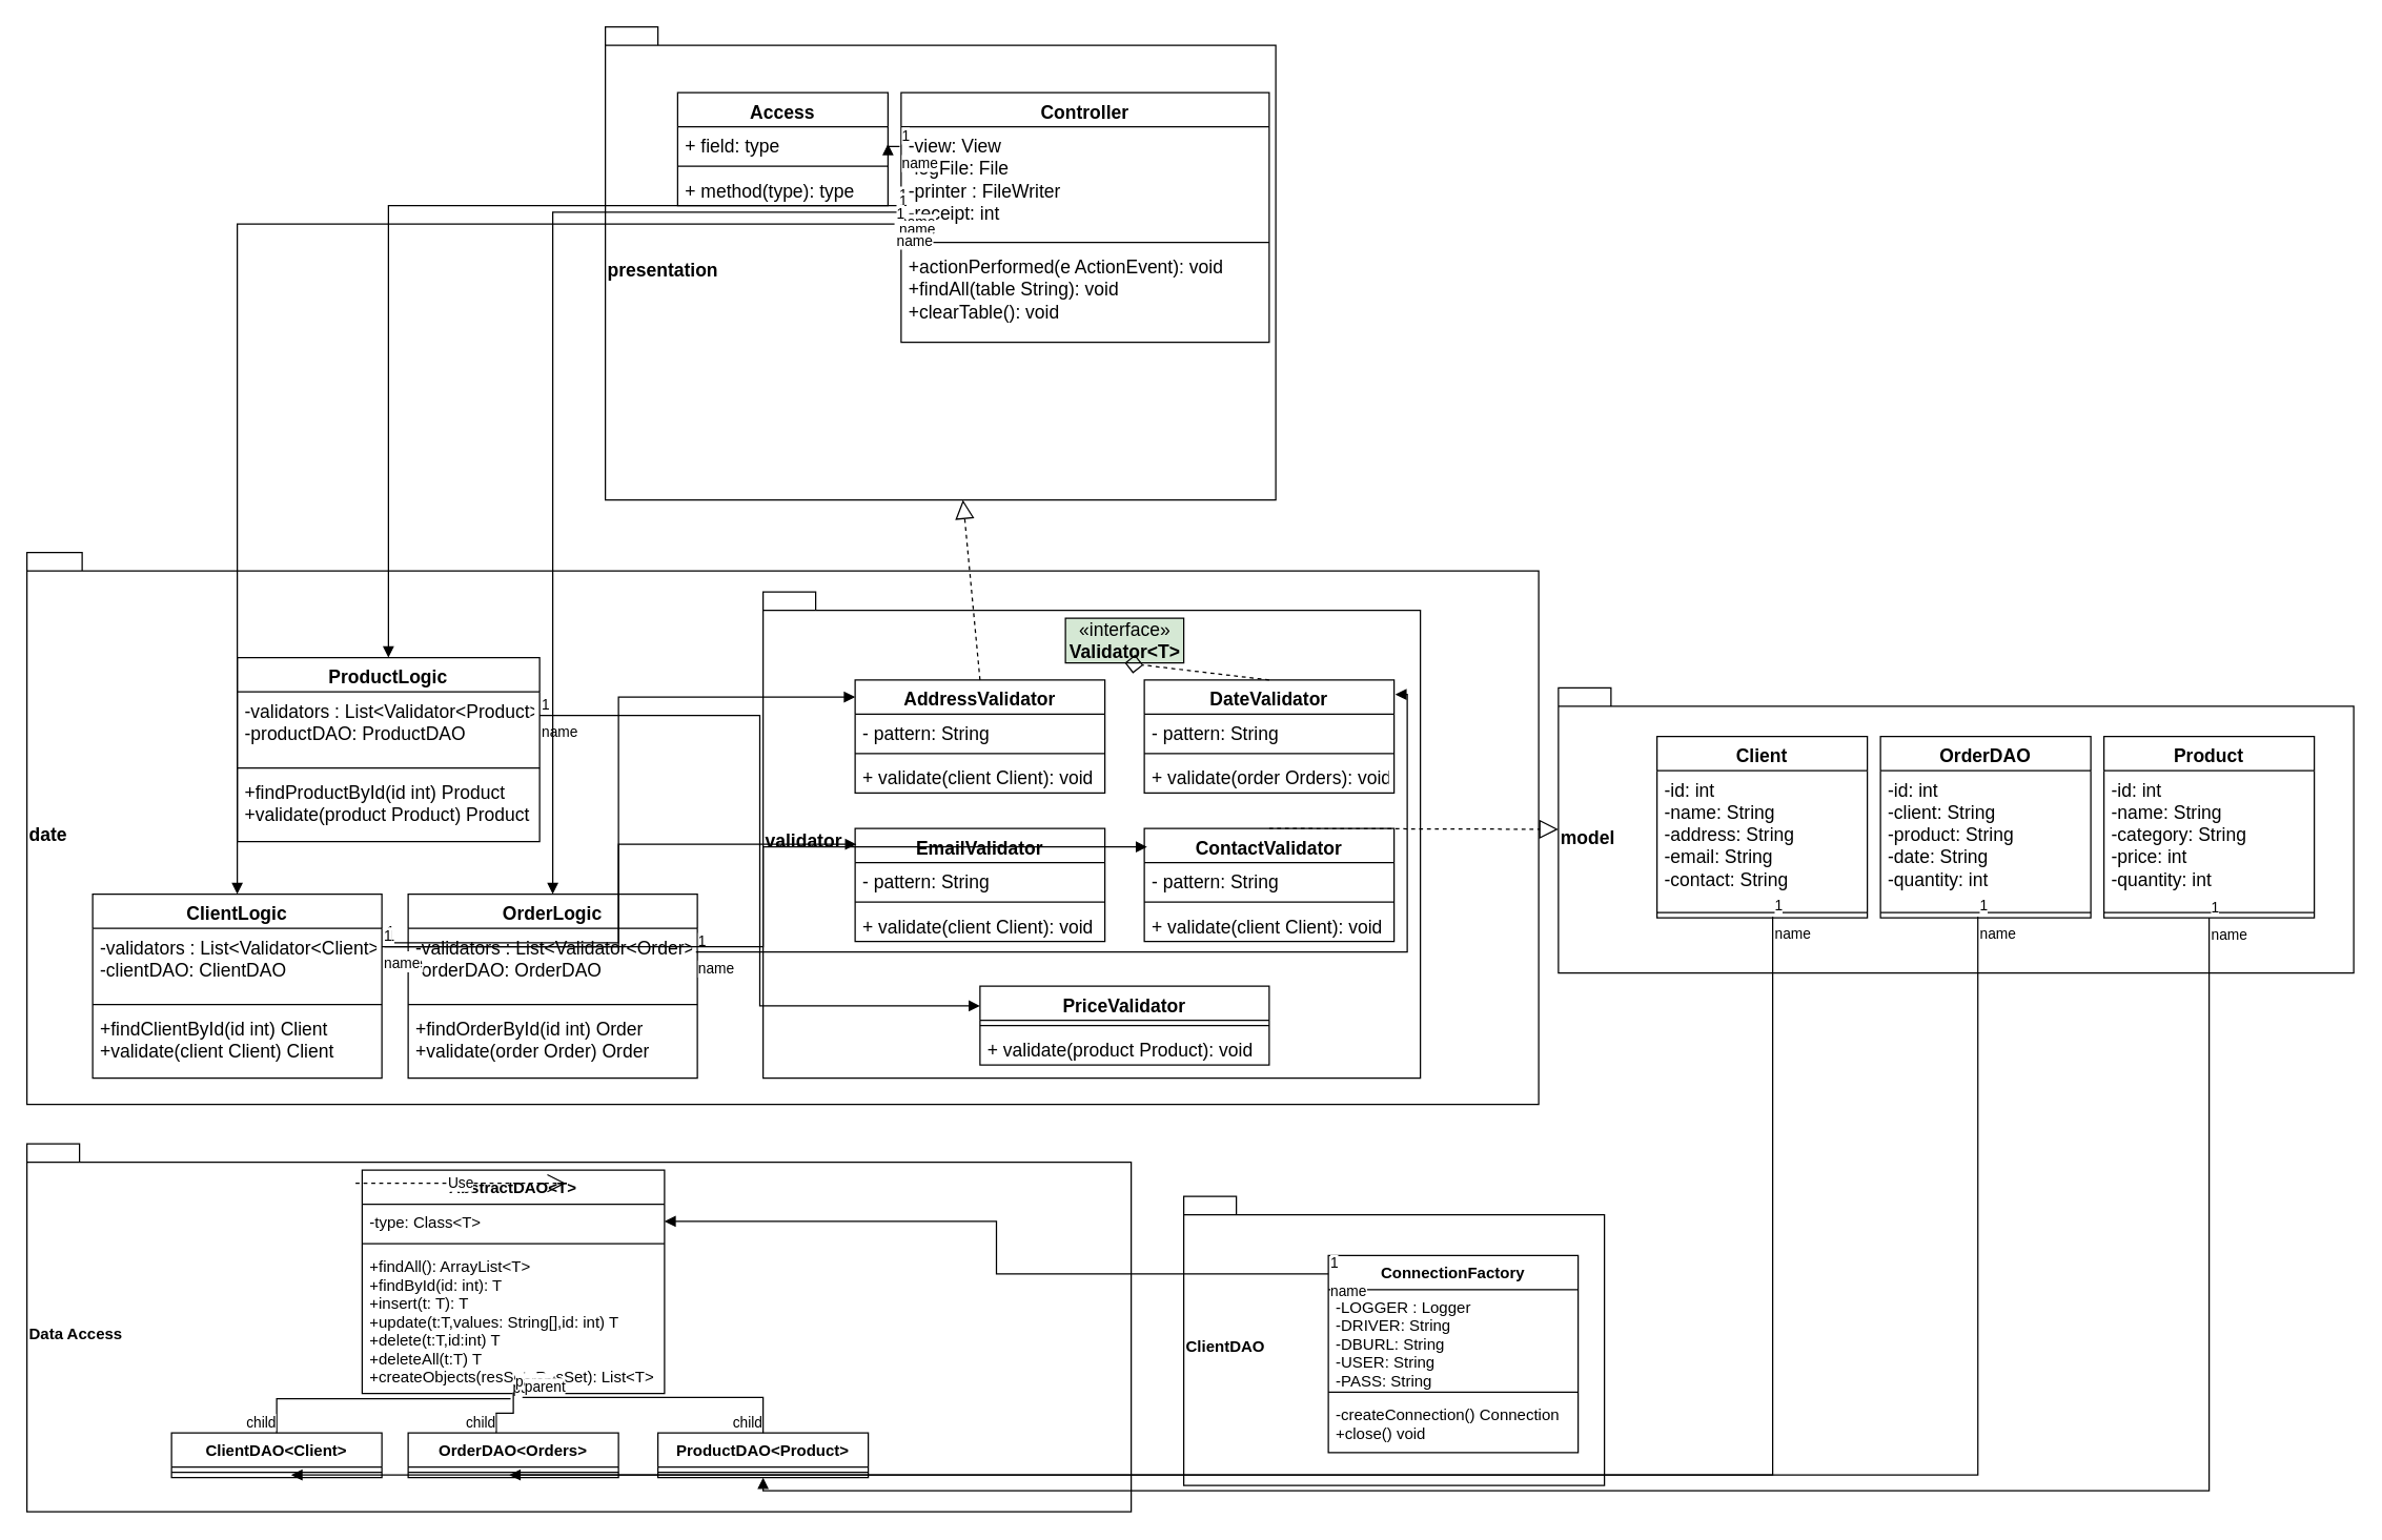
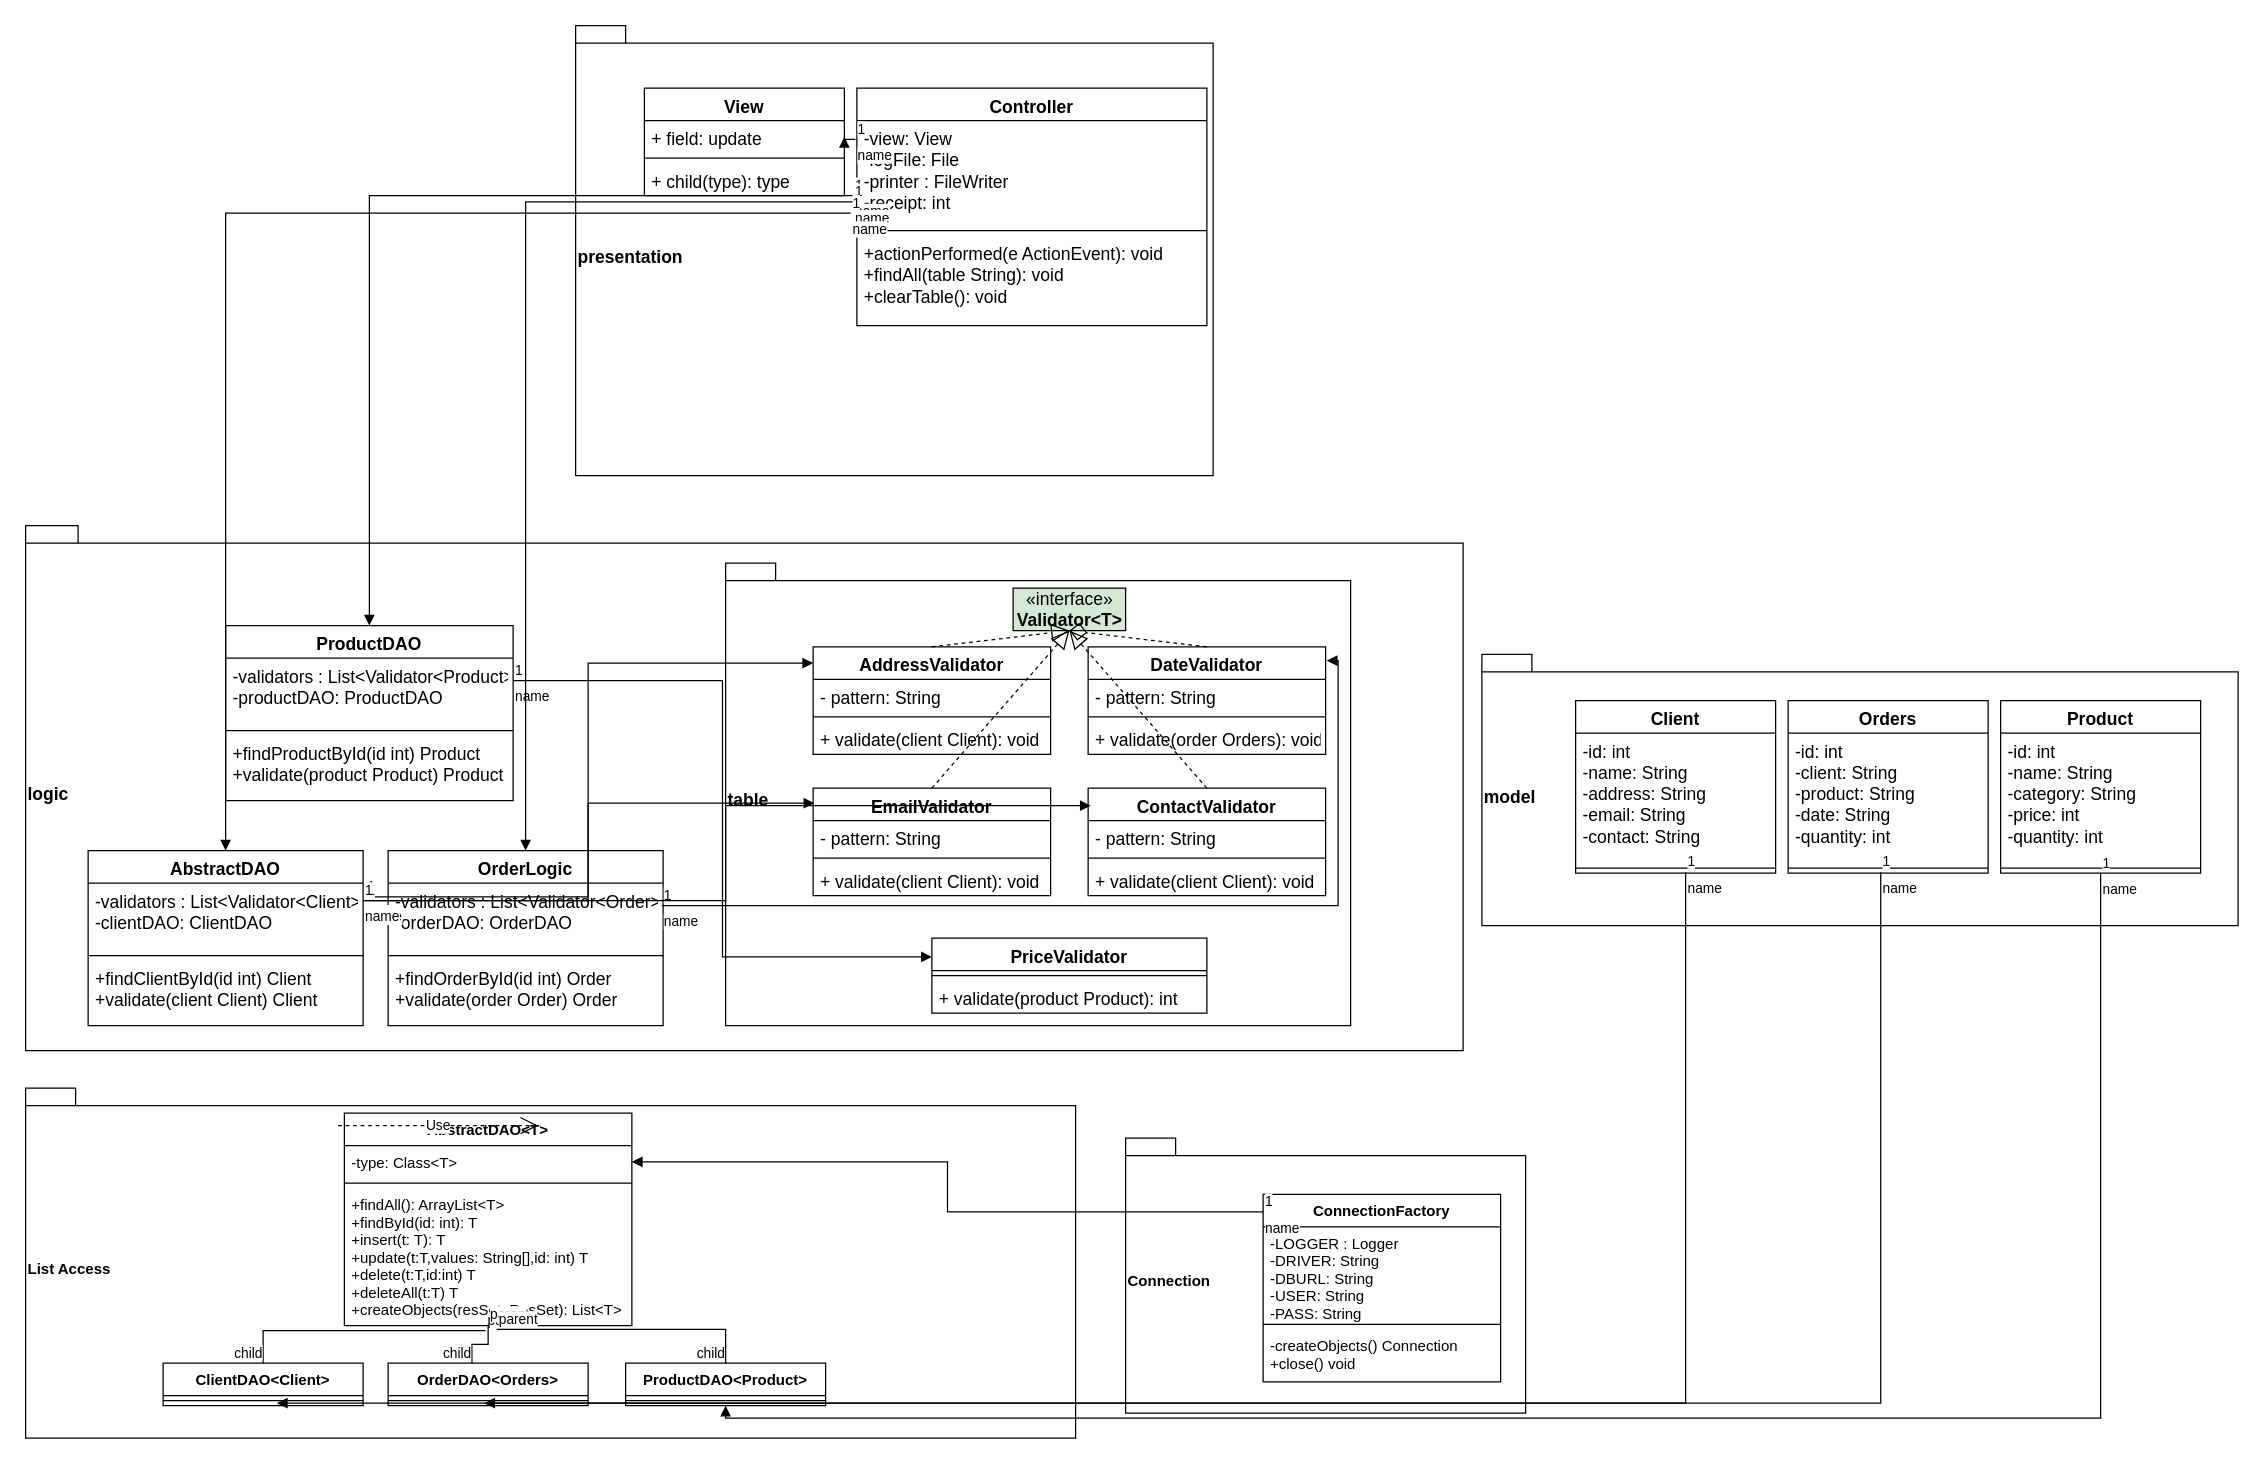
- <mxCell id="4" value="Access" style="swimlane;fontStyle=1;align=center;verticalAlign=top;childLayout=stackLayout;horizontal=1;startSize=26;horizontalStack=0;resizeParent=1;resizeParentMax=0;resizeLast=0;collapsible=1;marginBottom=0;fontSize=14;" parent="1" vertex="1"><mxGeometry x="515" y="70" width="160" height="86" as="geometry" /></mxCell>
+ <mxCell id="4" value="View" style="swimlane;fontStyle=1;align=center;verticalAlign=top;childLayout=stackLayout;horizontal=1;startSize=26;horizontalStack=0;resizeParent=1;resizeParentMax=0;resizeLast=0;collapsible=1;marginBottom=0;fontSize=14;" parent="1" vertex="1"><mxGeometry x="515" y="70" width="160" height="86" as="geometry" /></mxCell>
- <mxCell id="5" value="+ field: type" style="text;strokeColor=none;fillColor=none;align=left;verticalAlign=top;spacingLeft=4;spacingRight=4;overflow=hidden;rotatable=0;points=[[0,0.5],[1,0.5]];portConstraint=eastwest;fontSize=14;" parent="4" vertex="1"><mxGeometry y="26" width="160" height="26" as="geometry" /></mxCell>
+ <mxCell id="5" value="+ field: update" style="text;strokeColor=none;fillColor=none;align=left;verticalAlign=top;spacingLeft=4;spacingRight=4;overflow=hidden;rotatable=0;points=[[0,0.5],[1,0.5]];portConstraint=eastwest;fontSize=14;" parent="4" vertex="1"><mxGeometry y="26" width="160" height="26" as="geometry" /></mxCell>
- <mxCell id="7" value="+ method(type): type" style="text;strokeColor=none;fillColor=none;align=left;verticalAlign=top;spacingLeft=4;spacingRight=4;overflow=hidden;rotatable=0;points=[[0,0.5],[1,0.5]];portConstraint=eastwest;fontSize=14;" parent="4" vertex="1"><mxGeometry y="60" width="160" height="26" as="geometry" /></mxCell>
+ <mxCell id="7" value="+ child(type): type" style="text;strokeColor=none;fillColor=none;align=left;verticalAlign=top;spacingLeft=4;spacingRight=4;overflow=hidden;rotatable=0;points=[[0,0.5],[1,0.5]];portConstraint=eastwest;fontSize=14;" parent="4" vertex="1"><mxGeometry y="60" width="160" height="26" as="geometry" /></mxCell>
- <mxCell id="47" value="" style="endArrow=block;dashed=1;endFill=0;endSize=12;html=1;rounded=0;fontSize=14;exitX=0.5;exitY=0;exitDx=0;exitDy=0;" parent="1" source="28" target="3" edge="1"><mxGeometry width="160" relative="1" as="geometry"><mxPoint x="730" y="810" as="sourcePoint" /><mxPoint x="890" y="810" as="targetPoint" /></mxGeometry></mxCell>
+ <mxCell id="47" value="" style="endArrow=block;dashed=1;endFill=0;endSize=12;html=1;rounded=0;fontSize=14;exitX=0.5;exitY=0;exitDx=0;exitDy=0;entryX=0.5;entryY=1;entryDx=0;entryDy=0;" parent="1" source="28" target="27" edge="1"><mxGeometry width="160" relative="1" as="geometry"><mxPoint x="730" y="810" as="sourcePoint" /><mxPoint x="890" y="810" as="targetPoint" /></mxGeometry></mxCell>
- <mxCell id="80" value="ProductLogic" style="swimlane;fontStyle=1;align=center;verticalAlign=top;childLayout=stackLayout;horizontal=1;startSize=26;horizontalStack=0;resizeParent=1;resizeParentMax=0;resizeLast=0;collapsible=1;marginBottom=0;fontSize=14;" vertex="1" parent="1"><mxGeometry x="180" y="500" width="230" height="140" as="geometry" /></mxCell>
+ <mxCell id="80" value="ProductDAO" style="swimlane;fontStyle=1;align=center;verticalAlign=top;childLayout=stackLayout;horizontal=1;startSize=26;horizontalStack=0;resizeParent=1;resizeParentMax=0;resizeLast=0;collapsible=1;marginBottom=0;fontSize=14;" vertex="1" parent="1"><mxGeometry x="180" y="500" width="230" height="140" as="geometry" /></mxCell>
+ <mxCell id="48" value="" style="endArrow=block;dashed=1;endFill=0;endSize=12;html=1;rounded=0;fontSize=14;exitX=0.5;exitY=0;exitDx=0;exitDy=0;entryX=0.5;entryY=1;entryDx=0;entryDy=0;" parent="1" source="39" target="27" edge="1"><mxGeometry width="160" relative="1" as="geometry"><mxPoint x="730" y="810" as="sourcePoint" /><mxPoint x="890" y="810" as="targetPoint" /></mxGeometry></mxCell>
- <mxCell id="20" value="OrderDAO" style="swimlane;fontStyle=1;align=center;verticalAlign=top;childLayout=stackLayout;horizontal=1;startSize=26;horizontalStack=0;resizeParent=1;resizeParentMax=0;resizeLast=0;collapsible=1;marginBottom=0;fontSize=14;" parent="1" vertex="1"><mxGeometry x="1430" y="560" width="160" height="138" as="geometry" /></mxCell>
+ <mxCell id="20" value="Orders" style="swimlane;fontStyle=1;align=center;verticalAlign=top;childLayout=stackLayout;horizontal=1;startSize=26;horizontalStack=0;resizeParent=1;resizeParentMax=0;resizeLast=0;collapsible=1;marginBottom=0;fontSize=14;" parent="1" vertex="1"><mxGeometry x="1430" y="560" width="160" height="138" as="geometry" /></mxCell>
- <mxCell id="50" value="" style="endArrow=block;dashed=1;endFill=0;endSize=12;html=1;rounded=0;fontSize=14;exitX=0.5;exitY=0;exitDx=0;exitDy=0;" parent="1" source="43" target="2" edge="1"><mxGeometry width="160" relative="1" as="geometry"><mxPoint x="730" y="810" as="sourcePoint" /><mxPoint x="890" y="810" as="targetPoint" /></mxGeometry></mxCell>
+ <mxCell id="50" value="" style="endArrow=block;dashed=1;endFill=0;endSize=12;html=1;rounded=0;fontSize=14;exitX=0.5;exitY=0;exitDx=0;exitDy=0;entryX=0.5;entryY=1;entryDx=0;entryDy=0;" parent="1" source="43" target="27" edge="1"><mxGeometry width="160" relative="1" as="geometry"><mxPoint x="730" y="810" as="sourcePoint" /><mxPoint x="890" y="810" as="targetPoint" /></mxGeometry></mxCell>
- <mxCell id="12" value="date" style="shape=folder;fontStyle=1;spacingTop=10;tabWidth=40;tabHeight=14;tabPosition=left;html=1;fontSize=14;align=left;" parent="1" vertex="1"><mxGeometry x="20" y="420" width="1150" height="420" as="geometry" /></mxCell>
+ <mxCell id="12" value="logic" style="shape=folder;fontStyle=1;spacingTop=10;tabWidth=40;tabHeight=14;tabPosition=left;html=1;fontSize=14;align=left;" parent="1" vertex="1"><mxGeometry x="20" y="420" width="1150" height="420" as="geometry" /></mxCell>
- <mxCell id="26" value="validator" style="shape=folder;fontStyle=1;spacingTop=10;tabWidth=40;tabHeight=14;tabPosition=left;html=1;fontSize=14;align=left;" parent="1" vertex="1"><mxGeometry x="580" y="450" width="500" height="370" as="geometry" /></mxCell>
+ <mxCell id="26" value="table" style="shape=folder;fontStyle=1;spacingTop=10;tabWidth=40;tabHeight=14;tabPosition=left;html=1;fontSize=14;align=left;" parent="1" vertex="1"><mxGeometry x="580" y="450" width="500" height="370" as="geometry" /></mxCell>
- <mxCell id="13" value="ClientLogic" style="swimlane;fontStyle=1;align=center;verticalAlign=top;childLayout=stackLayout;horizontal=1;startSize=26;horizontalStack=0;resizeParent=1;resizeParentMax=0;resizeLast=0;collapsible=1;marginBottom=0;fontSize=14;" parent="1" vertex="1"><mxGeometry x="70" y="680" width="220" height="140" as="geometry" /></mxCell>
+ <mxCell id="13" value="AbstractDAO" style="swimlane;fontStyle=1;align=center;verticalAlign=top;childLayout=stackLayout;horizontal=1;startSize=26;horizontalStack=0;resizeParent=1;resizeParentMax=0;resizeLast=0;collapsible=1;marginBottom=0;fontSize=14;" parent="1" vertex="1"><mxGeometry x="70" y="680" width="220" height="140" as="geometry" /></mxCell>
- <mxCell id="34" value="+ validate(product Product): void" style="text;strokeColor=none;fillColor=none;align=left;verticalAlign=top;spacingLeft=4;spacingRight=4;overflow=hidden;rotatable=0;points=[[0,0.5],[1,0.5]];portConstraint=eastwest;fontSize=14;" parent="32" vertex="1"><mxGeometry y="34" width="220" height="26" as="geometry" /></mxCell>
+ <mxCell id="34" value="+ validate(product Product): int" style="text;strokeColor=none;fillColor=none;align=left;verticalAlign=top;spacingLeft=4;spacingRight=4;overflow=hidden;rotatable=0;points=[[0,0.5],[1,0.5]];portConstraint=eastwest;fontSize=14;" parent="32" vertex="1"><mxGeometry y="34" width="220" height="26" as="geometry" /></mxCell>
- <mxCell id="51" value="Data Access" style="shape=folder;fontStyle=1;spacingTop=10;tabWidth=40;tabHeight=14;tabPosition=left;html=1;align=left;" vertex="1" parent="1"><mxGeometry x="20" y="870" width="840" height="280" as="geometry" /></mxCell>
+ <mxCell id="51" value="List Access" style="shape=folder;fontStyle=1;spacingTop=10;tabWidth=40;tabHeight=14;tabPosition=left;html=1;align=left;" vertex="1" parent="1"><mxGeometry x="20" y="870" width="840" height="280" as="geometry" /></mxCell>
- <mxCell id="71" value="ClientDAO" style="shape=folder;fontStyle=1;spacingTop=10;tabWidth=40;tabHeight=14;tabPosition=left;html=1;align=left;" vertex="1" parent="1"><mxGeometry x="900" y="910" width="320" height="220" as="geometry" /></mxCell>
+ <mxCell id="71" value="Connection" style="shape=folder;fontStyle=1;spacingTop=10;tabWidth=40;tabHeight=14;tabPosition=left;html=1;align=left;" vertex="1" parent="1"><mxGeometry x="900" y="910" width="320" height="220" as="geometry" /></mxCell>
- <mxCell id="75" value="-createConnection() Connection&#10;+close() void" style="text;strokeColor=none;fillColor=none;align=left;verticalAlign=top;spacingLeft=4;spacingRight=4;overflow=hidden;rotatable=0;points=[[0,0.5],[1,0.5]];portConstraint=eastwest;" vertex="1" parent="72"><mxGeometry y="108" width="190" height="42" as="geometry" /></mxCell>
+ <mxCell id="75" value="-createObjects() Connection&#10;+close() void" style="text;strokeColor=none;fillColor=none;align=left;verticalAlign=top;spacingLeft=4;spacingRight=4;overflow=hidden;rotatable=0;points=[[0,0.5],[1,0.5]];portConstraint=eastwest;" vertex="1" parent="72"><mxGeometry y="108" width="190" height="42" as="geometry" /></mxCell>
